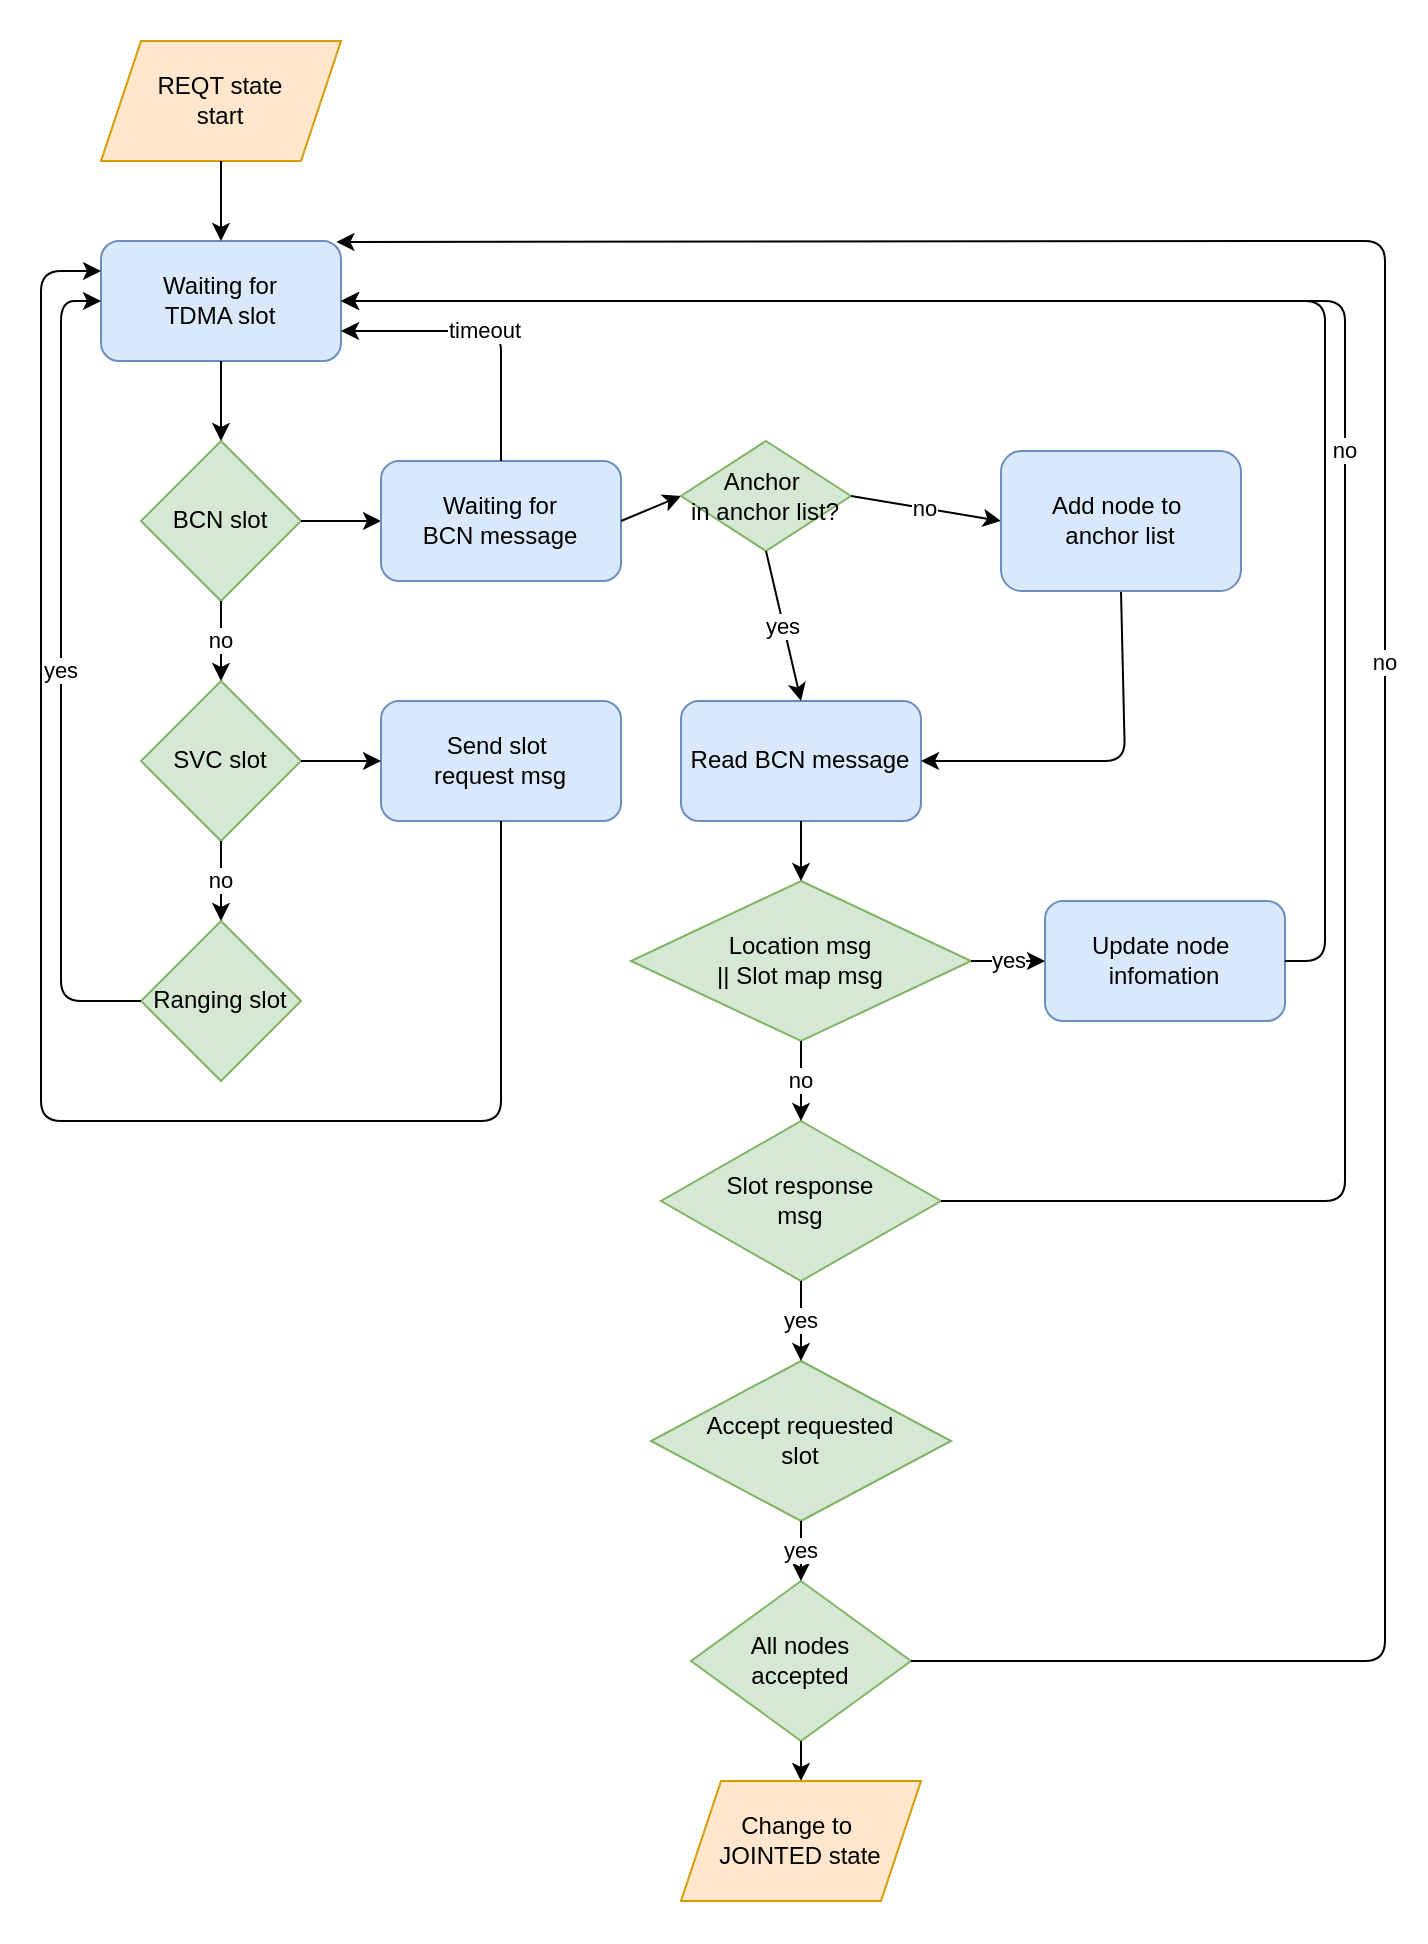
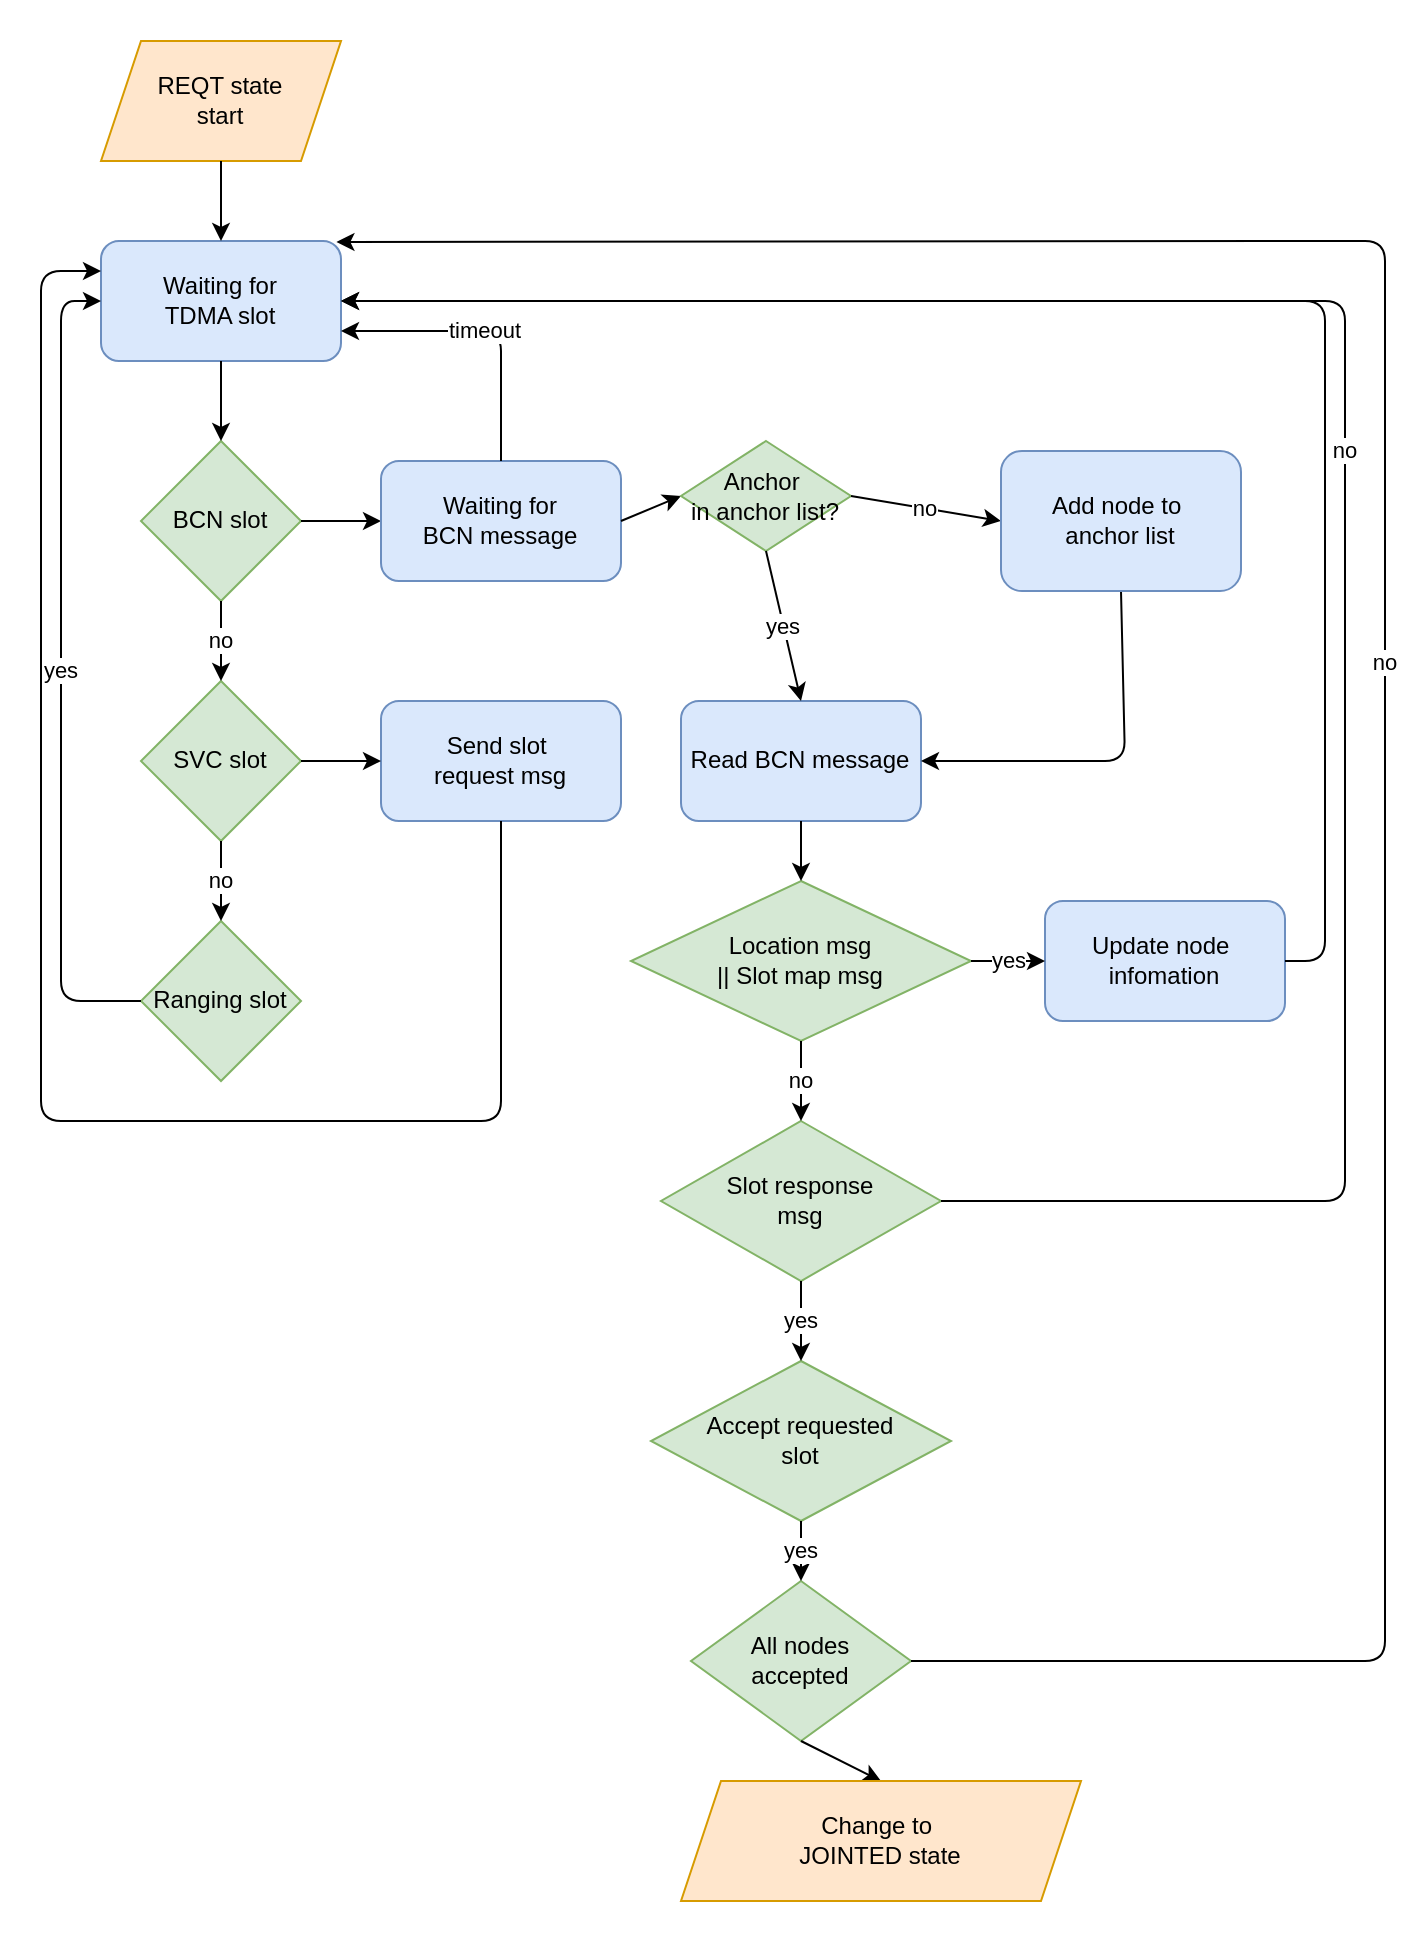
- <mxCell id="36" value="&lt;span&gt;Change to&amp;nbsp;&lt;/span&gt;&lt;br&gt;&lt;span&gt;JOINTED state&lt;/span&gt;" style="shape=parallelogram;perimeter=parallelogramPerimeter;whiteSpace=wrap;html=1;fixedSize=1;fillColor=#ffe6cc;strokeColor=#d79b00;" vertex="1" parent="1"><mxGeometry x="340" y="890" width="120" height="60" as="geometry" /></mxCell>
+ <mxCell id="36" value="&lt;span&gt;Change to&amp;nbsp;&lt;/span&gt;&lt;br&gt;&lt;span&gt;JOINTED state&lt;/span&gt;" style="shape=parallelogram;perimeter=parallelogramPerimeter;whiteSpace=wrap;html=1;fixedSize=1;fillColor=#ffe6cc;strokeColor=#d79b00;" vertex="1" parent="1"><mxGeometry x="340" y="890" width="200" height="60" as="geometry" /></mxCell>
